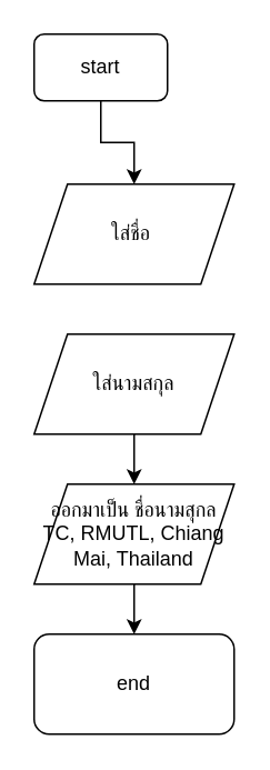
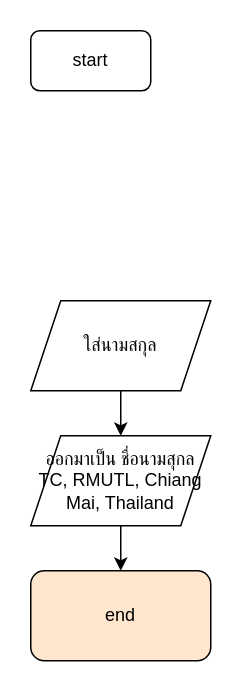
- <mxCell id="2" value="" style="edgeStyle=orthogonalEdgeStyle;rounded=0;orthogonalLoop=1;jettySize=auto;html=1;" edge="1" parent="1" source="3" target="4"><mxGeometry relative="1" as="geometry" /></mxCell>
- <mxCell id="4" value="ใส่ชื่อ&amp;nbsp;" style="shape=parallelogram;perimeter=parallelogramPerimeter;whiteSpace=wrap;html=1;fixedSize=1;" vertex="1" parent="1"><mxGeometry x="20" y="110" width="120" height="60" as="geometry" /></mxCell>
- <mxCell id="9" value="end" style="rounded=1;whiteSpace=wrap;html=1;" vertex="1" parent="1"><mxGeometry x="20" y="380" width="120" height="60" as="geometry" /></mxCell>
+ <mxCell id="9" value="end" style="rounded=1;whiteSpace=wrap;html=1;fillColor=#ffe6cc;" vertex="1" parent="1"><mxGeometry x="20" y="380" width="120" height="60" as="geometry" /></mxCell>
